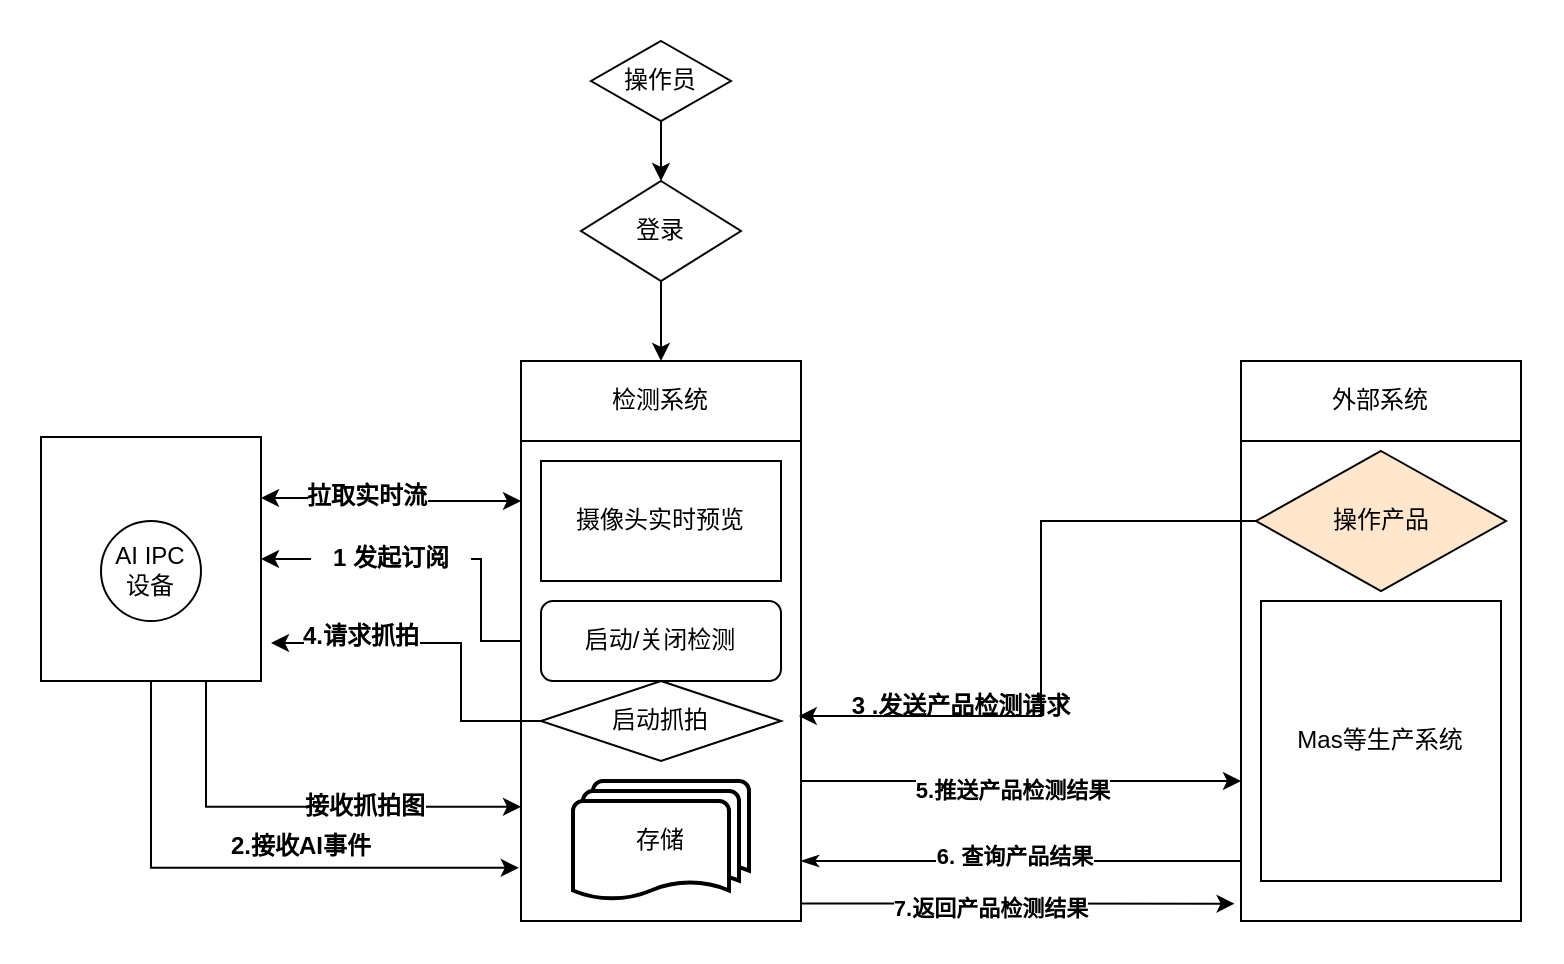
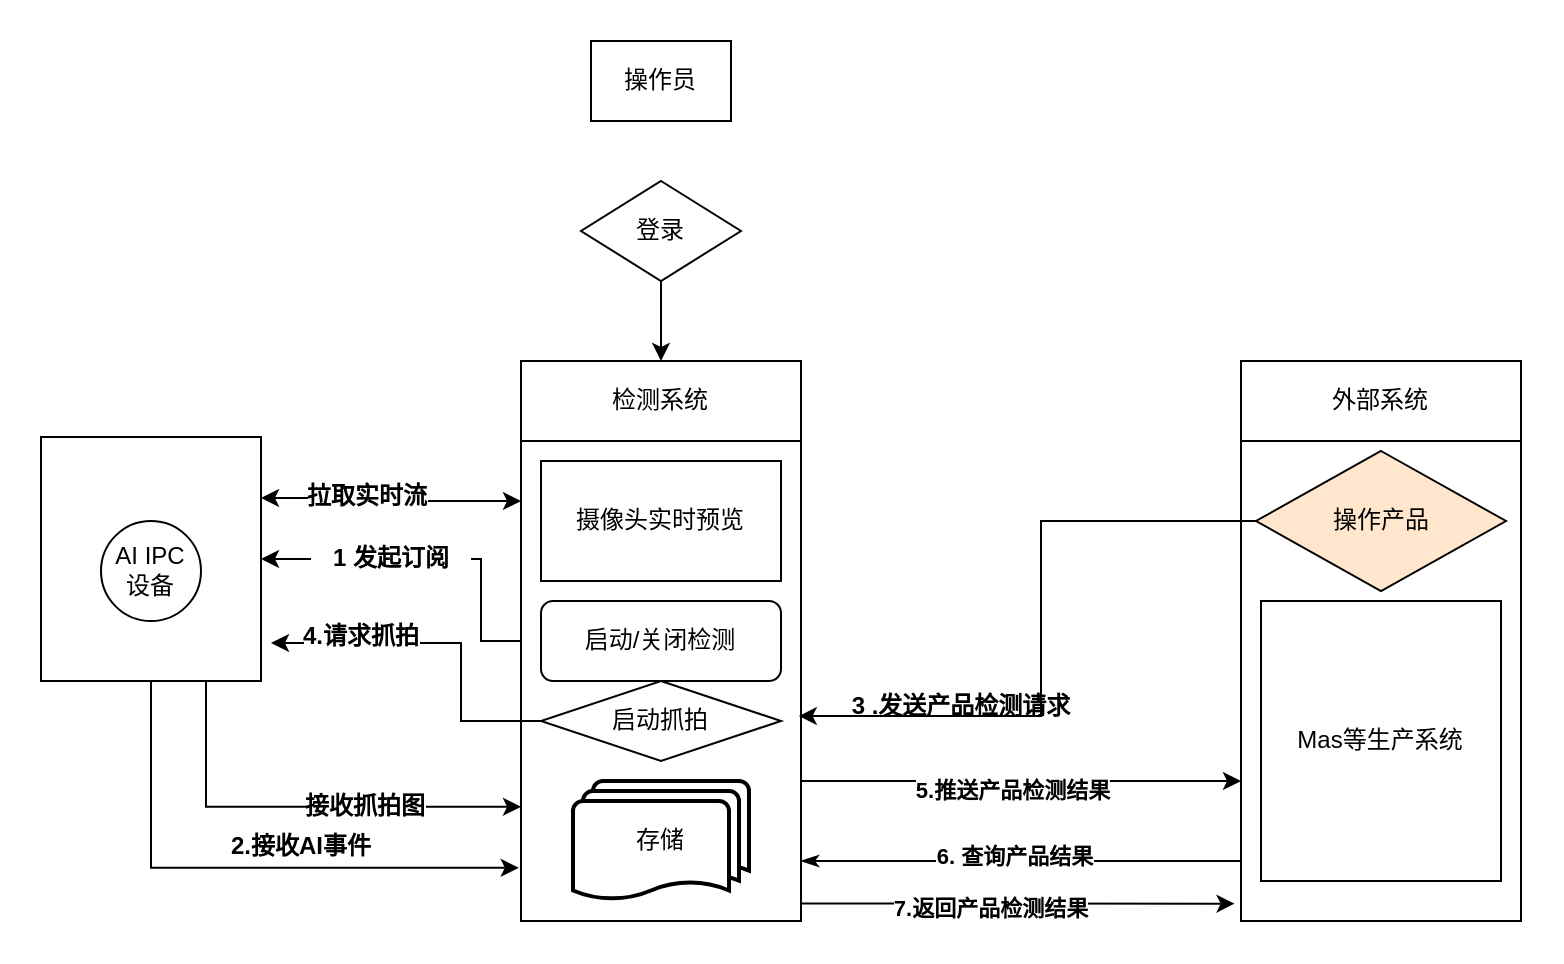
- <mxCell id="3" value="操作员" style="rhombus;whiteSpace=wrap;html=1;" vertex="1" parent="1"><mxGeometry x="295" y="20" width="70" height="40" as="geometry" /></mxCell>
+ <mxCell id="3" value="操作员" style="rounded=0;whiteSpace=wrap;html=1;" vertex="1" parent="1"><mxGeometry x="295" y="20" width="70" height="40" as="geometry" /></mxCell>
- <mxCell id="2" value="" style="edgeStyle=orthogonalEdgeStyle;rounded=0;orthogonalLoop=1;jettySize=auto;html=1;" edge="1" parent="1" source="3" target="5"><mxGeometry relative="1" as="geometry" /></mxCell>
